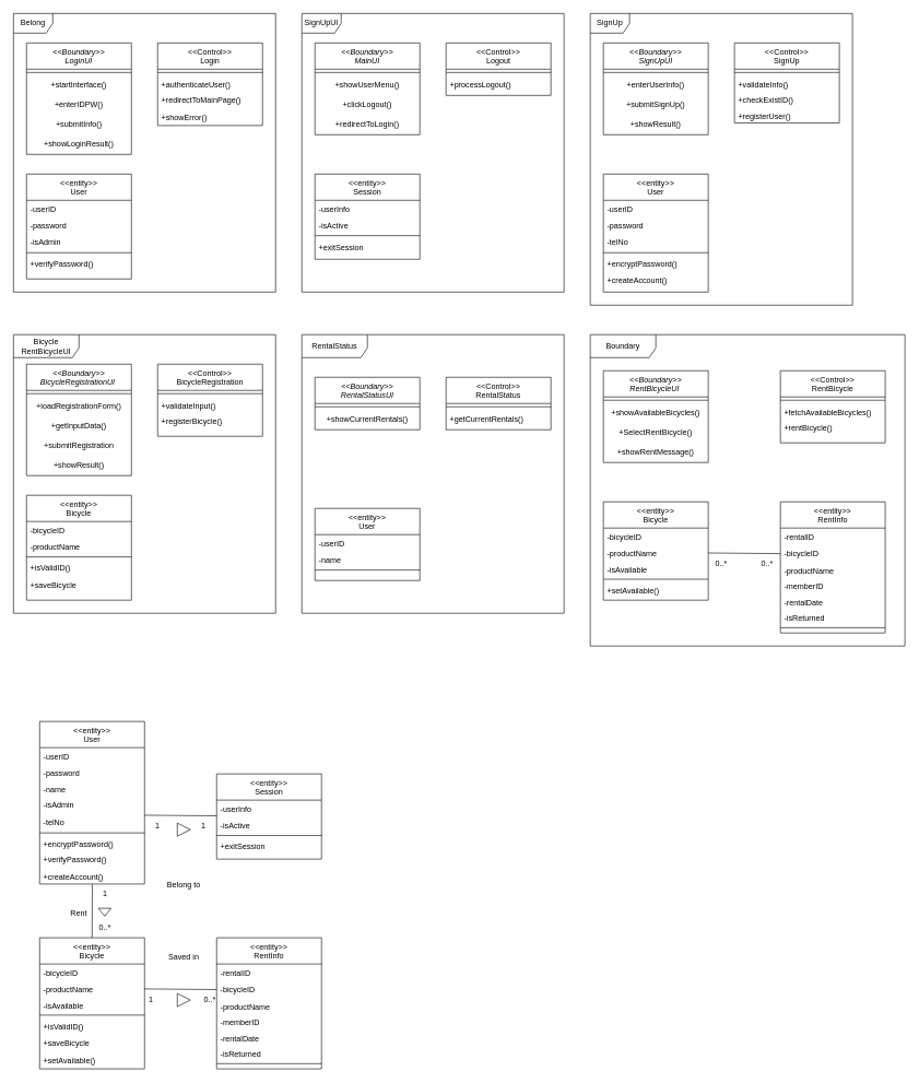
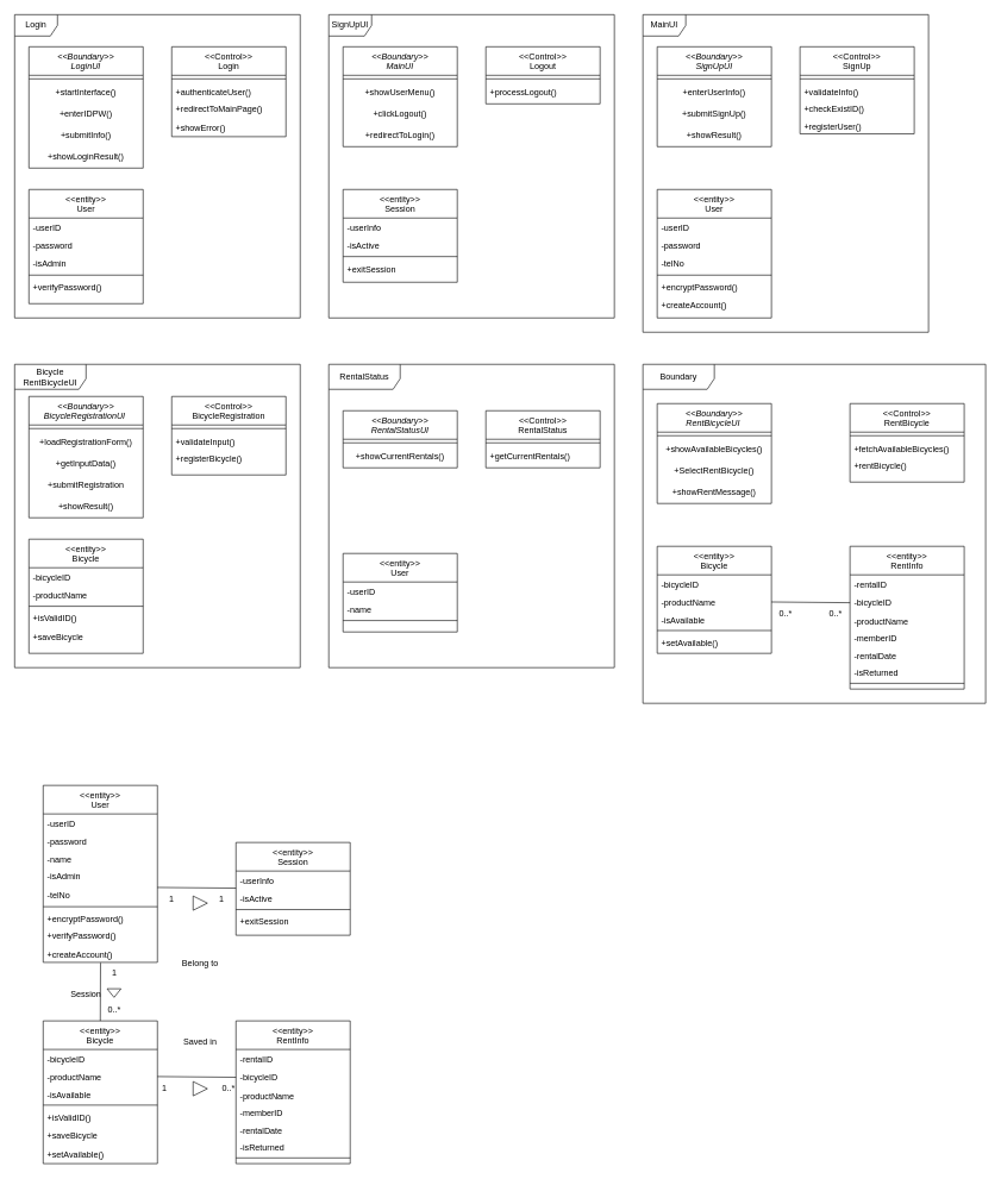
- <mxCell id="75" value="Belong" style="shape=umlFrame;whiteSpace=wrap;html=1;pointerEvents=0;" vertex="1" parent="1"><mxGeometry x="20" y="20" width="400" height="425" as="geometry" /></mxCell>
+ <mxCell id="75" value="Login" style="shape=umlFrame;whiteSpace=wrap;html=1;pointerEvents=0;" vertex="1" parent="1"><mxGeometry x="20" y="20" width="400" height="425" as="geometry" /></mxCell>
- <mxCell id="77" value="SignUp" style="shape=umlFrame;whiteSpace=wrap;html=1;pointerEvents=0;" vertex="1" parent="1"><mxGeometry x="900" y="20" width="400" height="445" as="geometry" /></mxCell>
+ <mxCell id="77" value="MainUI" style="shape=umlFrame;whiteSpace=wrap;html=1;pointerEvents=0;" vertex="1" parent="1"><mxGeometry x="900" y="20" width="400" height="445" as="geometry" /></mxCell>
- <mxCell id="144" value="Rent" style="text;html=1;align=center;verticalAlign=middle;whiteSpace=wrap;rounded=0;" vertex="1" parent="1"><mxGeometry x="90" y="1378" width="60" height="30" as="geometry" /></mxCell>
+ <mxCell id="144" value="Session" style="text;html=1;align=center;verticalAlign=middle;whiteSpace=wrap;rounded=0;" vertex="1" parent="1"><mxGeometry x="90" y="1378" width="60" height="30" as="geometry" /></mxCell>
